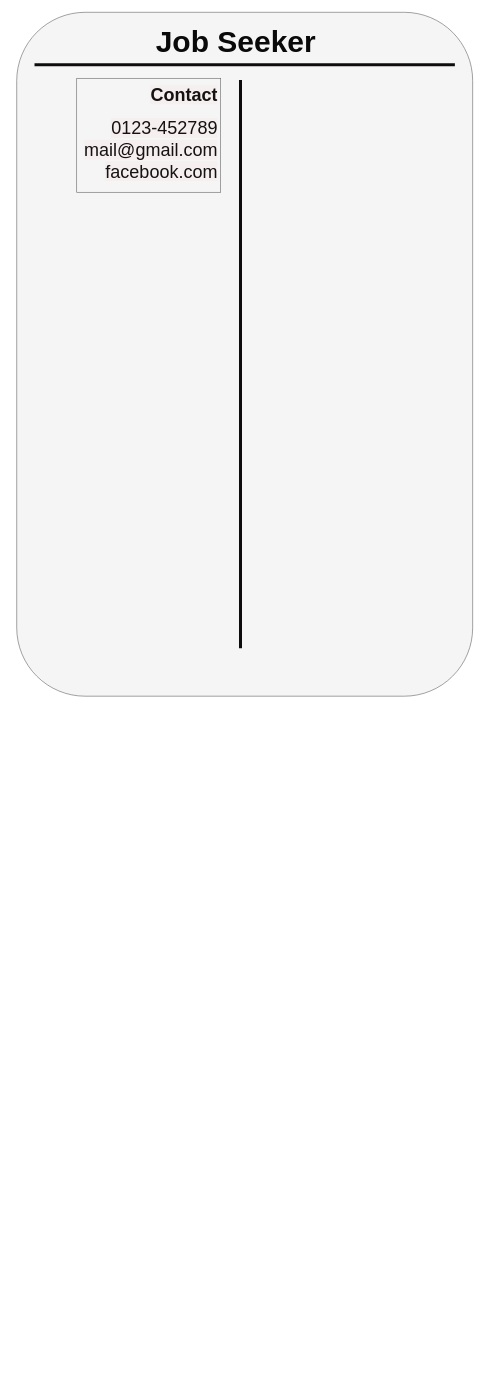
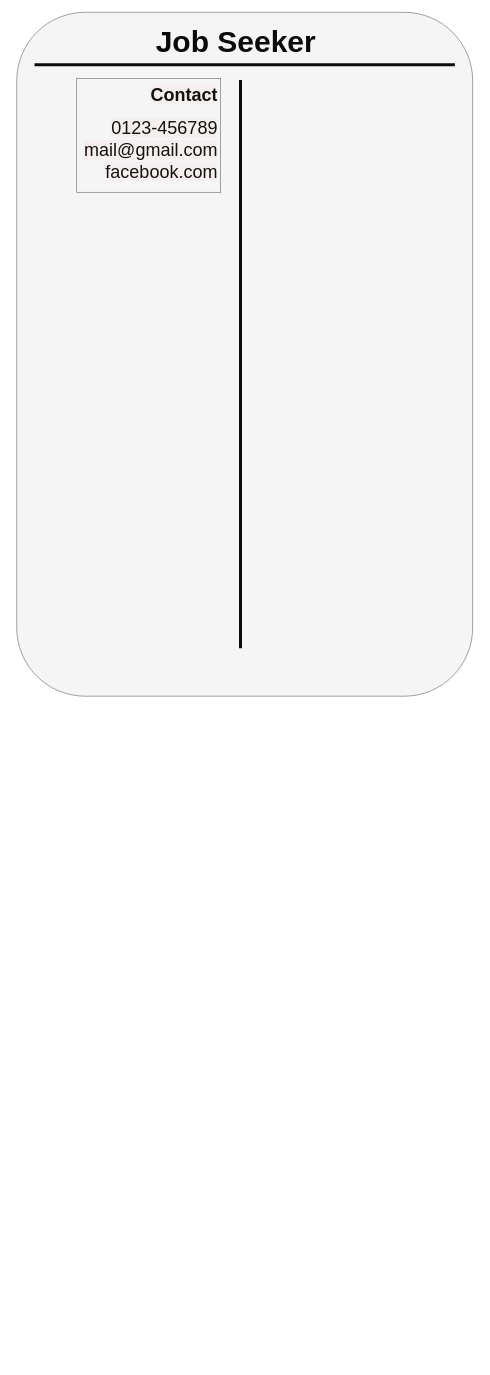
- <mxCell id="7" value="&lt;h1 style=&quot;font-size: 30px;&quot;&gt;&lt;font color=&quot;#161212&quot; style=&quot;background-color: rgb(245, 239, 239); font-size: 30px;&quot;&gt;Contact&lt;/font&gt;&lt;/h1&gt;&lt;div style=&quot;font-size: 30px;&quot;&gt;&lt;font color=&quot;#161212&quot; style=&quot;background-color: rgb(245, 239, 239); font-size: 30px;&quot;&gt;0123-452789&lt;/font&gt;&lt;/div&gt;&lt;div style=&quot;font-size: 30px;&quot;&gt;&lt;font color=&quot;#161212&quot; style=&quot;background-color: rgb(245, 239, 239); font-size: 30px;&quot;&gt;mail@gmail.com&lt;/font&gt;&lt;/div&gt;&lt;div style=&quot;font-size: 30px;&quot;&gt;&lt;font color=&quot;#161212&quot; style=&quot;background-color: rgb(245, 239, 239); font-size: 30px;&quot;&gt;facebook.com&lt;/font&gt;&lt;/div&gt;&lt;div style=&quot;font-size: 30px;&quot;&gt;&lt;br&gt;&lt;/div&gt;" style="text;html=1;spacing=5;spacingTop=-20;whiteSpace=wrap;overflow=hidden;rounded=0;labelBackgroundColor=none;fontSize=50;align=right;fillColor=#f5f5f5;fontColor=#e9e2e2;strokeColor=#666666;" parent="1" vertex="1"><mxGeometry x="127" y="130" width="240" height="190" as="geometry" /></mxCell>
+ <mxCell id="7" value="&lt;h1 style=&quot;font-size: 30px;&quot;&gt;&lt;font color=&quot;#161212&quot; style=&quot;background-color: rgb(245, 239, 239); font-size: 30px;&quot;&gt;Contact&lt;/font&gt;&lt;/h1&gt;&lt;div style=&quot;font-size: 30px;&quot;&gt;&lt;font color=&quot;#161212&quot; style=&quot;background-color: rgb(245, 239, 239); font-size: 30px;&quot;&gt;0123-456789&lt;/font&gt;&lt;/div&gt;&lt;div style=&quot;font-size: 30px;&quot;&gt;&lt;font color=&quot;#161212&quot; style=&quot;background-color: rgb(245, 239, 239); font-size: 30px;&quot;&gt;mail@gmail.com&lt;/font&gt;&lt;/div&gt;&lt;div style=&quot;font-size: 30px;&quot;&gt;&lt;font color=&quot;#161212&quot; style=&quot;background-color: rgb(245, 239, 239); font-size: 30px;&quot;&gt;facebook.com&lt;/font&gt;&lt;/div&gt;&lt;div style=&quot;font-size: 30px;&quot;&gt;&lt;br&gt;&lt;/div&gt;" style="text;html=1;spacing=5;spacingTop=-20;whiteSpace=wrap;overflow=hidden;rounded=0;labelBackgroundColor=none;fontSize=50;align=right;fillColor=#f5f5f5;fontColor=#e9e2e2;strokeColor=#666666;" parent="1" vertex="1"><mxGeometry x="127" y="130" width="240" height="190" as="geometry" /></mxCell>
